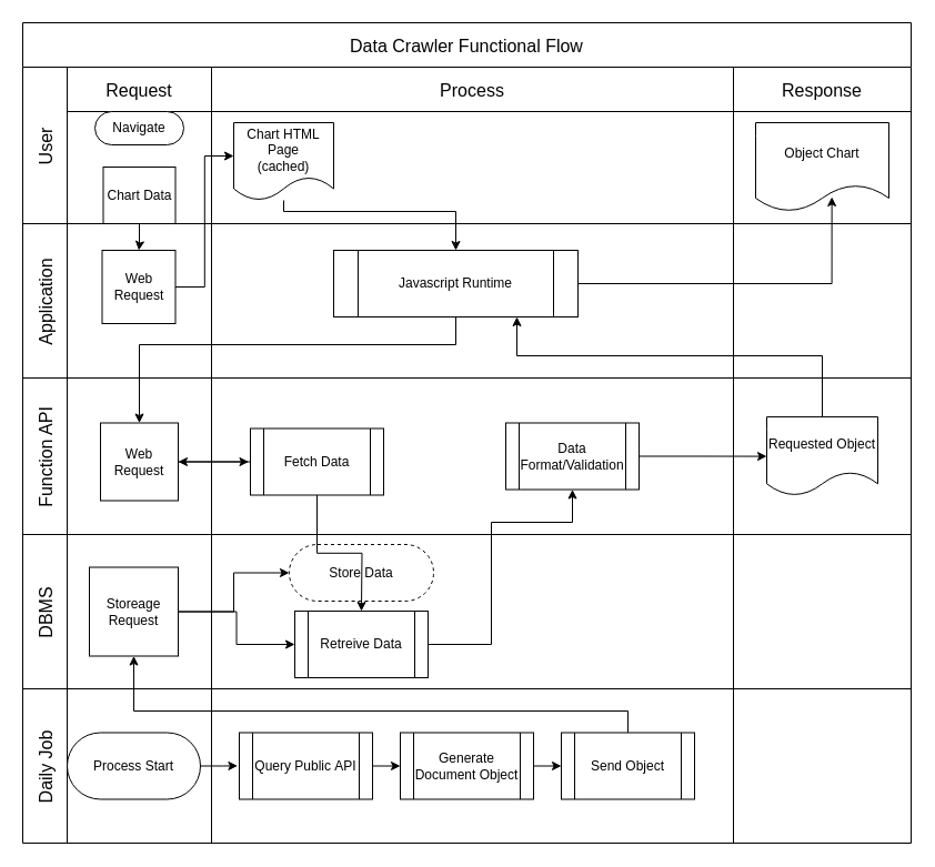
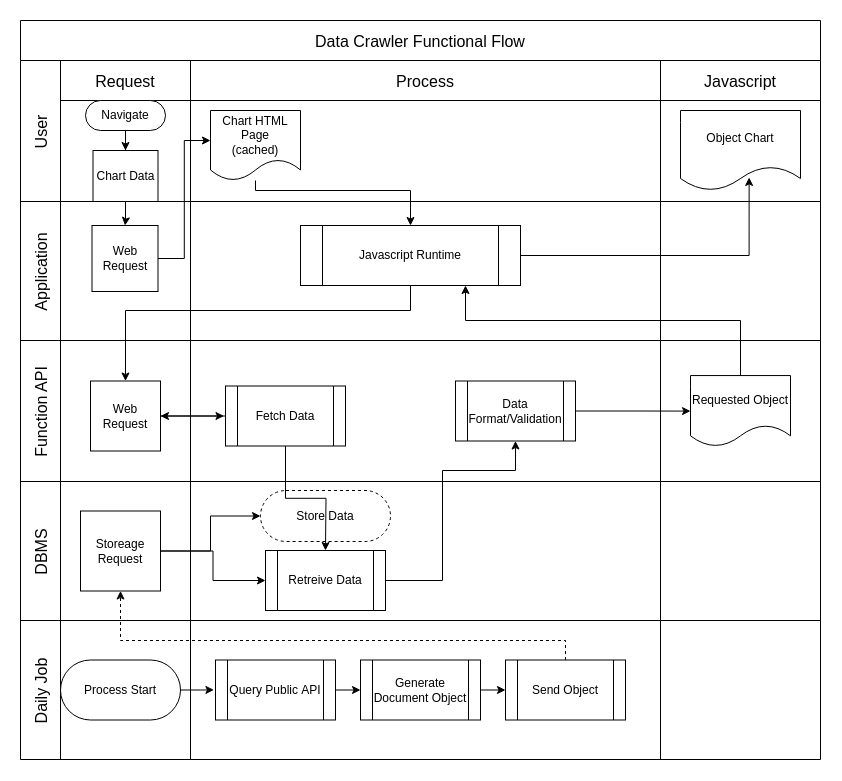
- <mxCell id="10" value="Response" style="swimlane;swimlaneHead=0;swimlaneBody=0;fontStyle=0;strokeColor=inherit;connectable=0;fillColor=none;startSize=40;collapsible=0;recursiveResize=0;expand=0;fontSize=16;" vertex="1" parent="3"><mxGeometry x="640" width="160" height="141" as="geometry"><mxRectangle width="160" height="141" as="alternateBounds" /></mxGeometry></mxCell>
+ <mxCell id="10" value="Javascript" style="swimlane;swimlaneHead=0;swimlaneBody=0;fontStyle=0;strokeColor=inherit;connectable=0;fillColor=none;startSize=40;collapsible=0;recursiveResize=0;expand=0;fontSize=16;" vertex="1" parent="3"><mxGeometry x="640" width="160" height="141" as="geometry"><mxRectangle width="160" height="141" as="alternateBounds" /></mxGeometry></mxCell>
+ <mxCell id="7" value="" style="edgeStyle=orthogonalEdgeStyle;rounded=0;orthogonalLoop=1;jettySize=auto;html=1;entryX=0.5;entryY=0;entryDx=0;entryDy=0;" edge="1" parent="4" source="5" target="6"><mxGeometry relative="1" as="geometry" /></mxCell>
- <mxCell id="55" style="edgeStyle=orthogonalEdgeStyle;rounded=0;orthogonalLoop=1;jettySize=auto;html=1;entryX=0.5;entryY=1;entryDx=0;entryDy=0;exitX=0.5;exitY=0;exitDx=0;exitDy=0;" edge="1" parent="2" source="46" target="31"><mxGeometry relative="1" as="geometry"><mxPoint x="540" y="639.5" as="sourcePoint" /><Array as="points"><mxPoint x="545" y="620" /><mxPoint x="100" y="620" /></Array></mxGeometry></mxCell>
+ <mxCell id="55" style="edgeStyle=orthogonalEdgeStyle;rounded=0;orthogonalLoop=1;jettySize=auto;html=1;entryX=0.5;entryY=1;entryDx=0;entryDy=0;exitX=0.5;exitY=0;exitDx=0;exitDy=0;dashed=1;" edge="1" parent="2" source="46" target="31"><mxGeometry relative="1" as="geometry"><mxPoint x="540" y="639.5" as="sourcePoint" /><Array as="points"><mxPoint x="545" y="620" /><mxPoint x="100" y="620" /></Array></mxGeometry></mxCell>
